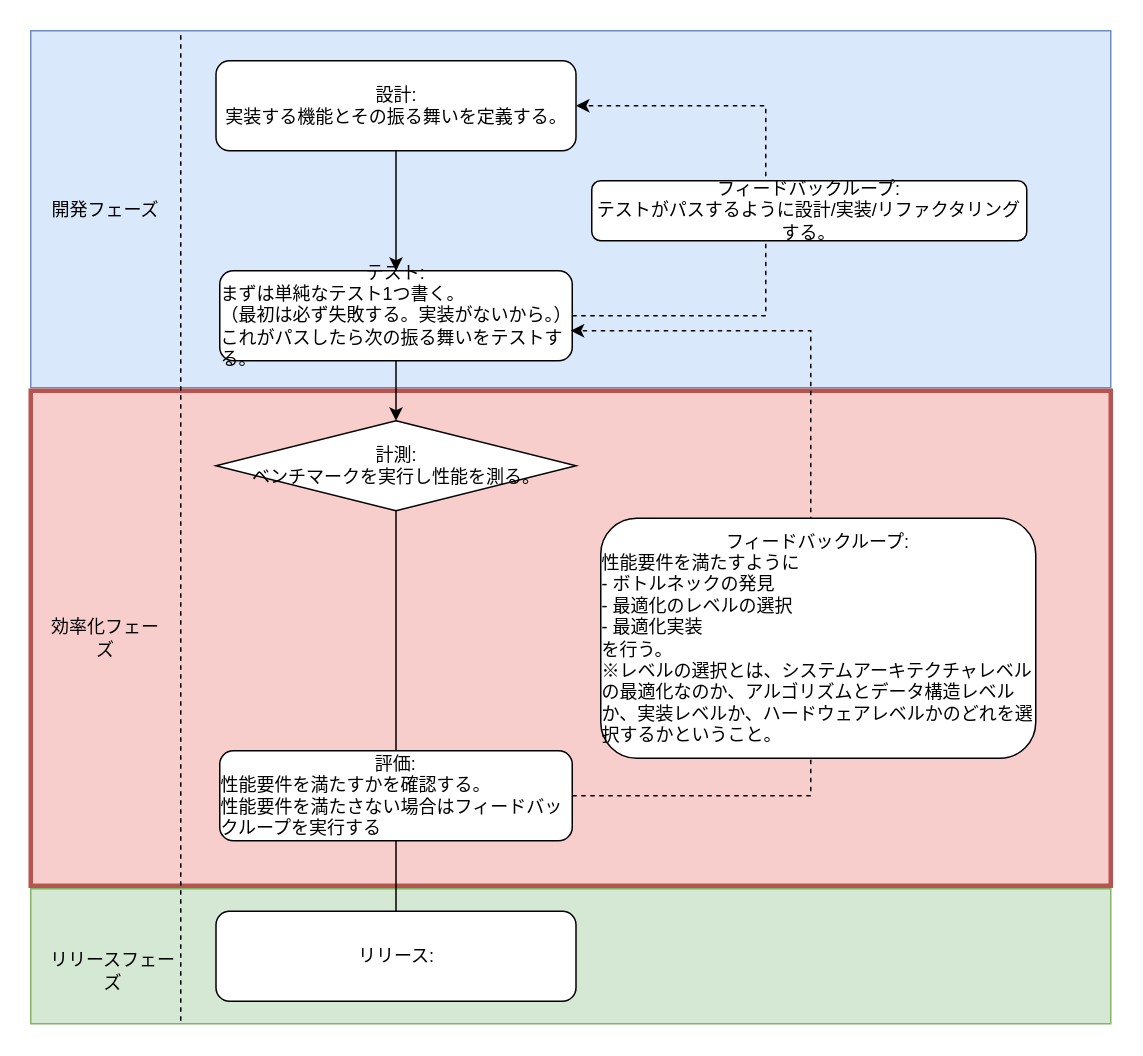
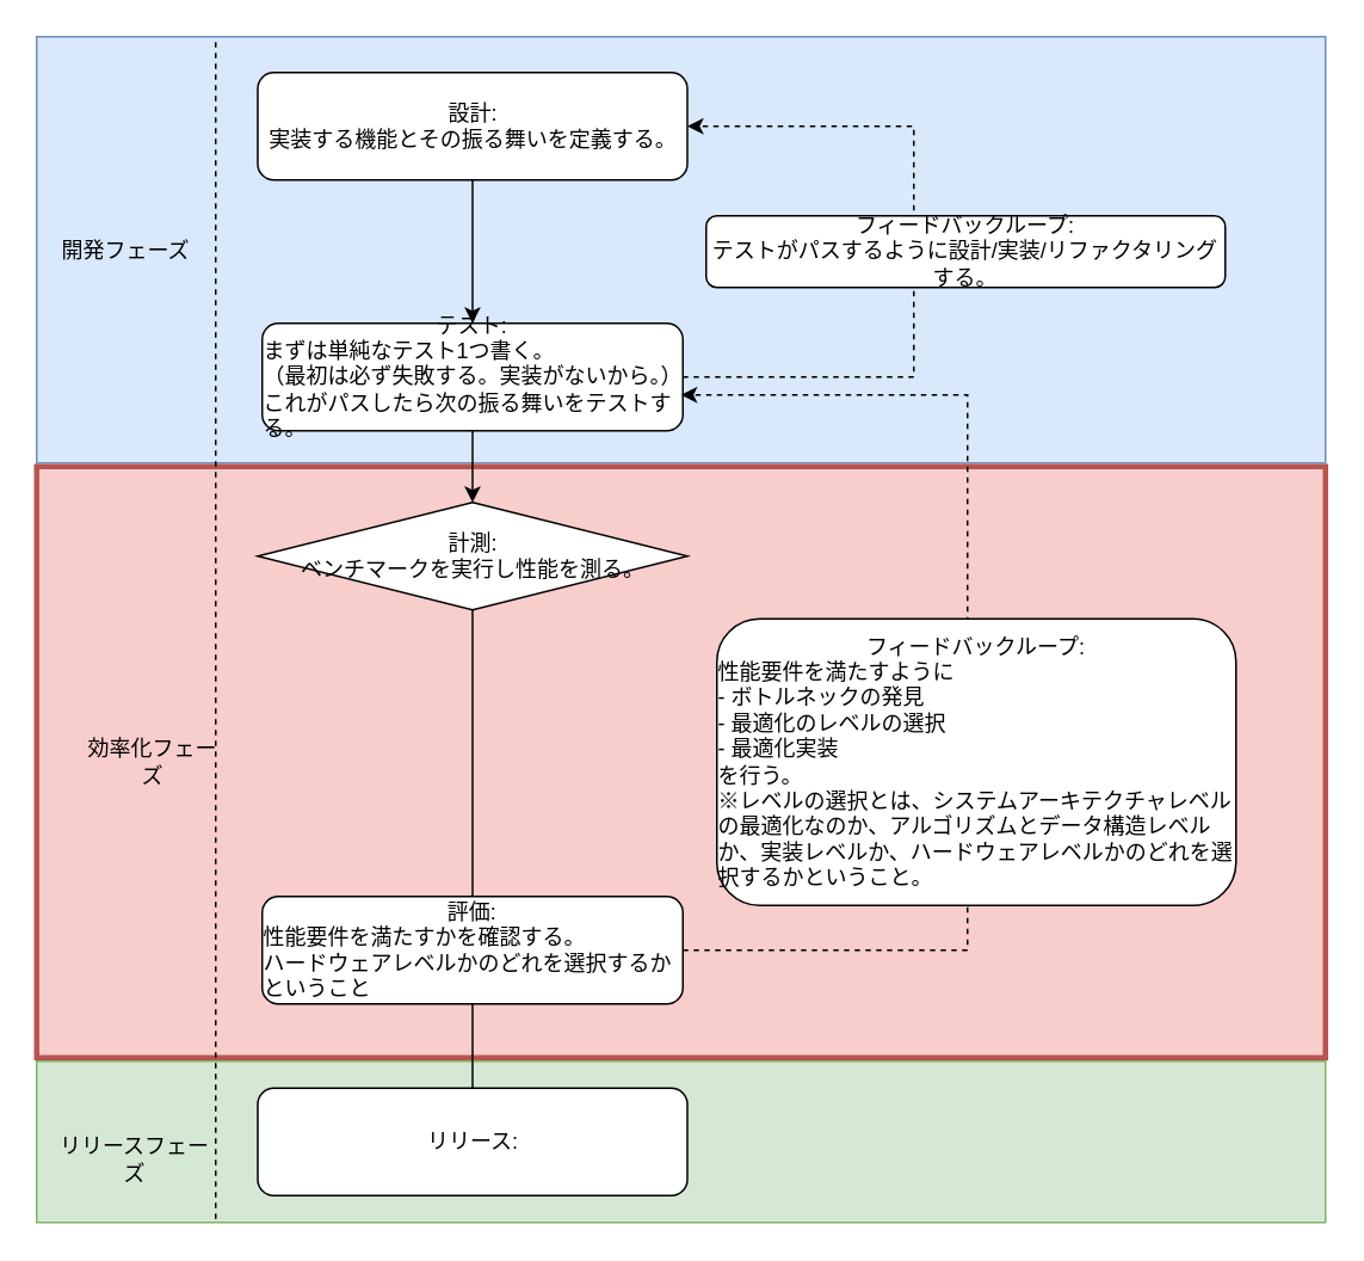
- <mxCell id="9" value="効率化フェーズ" style="text;html=1;strokeColor=none;fillColor=none;align=center;verticalAlign=middle;whiteSpace=wrap;rounded=0;" parent="1" vertex="1"><mxGeometry x="30" y="410" width="80" height="30" as="geometry" /></mxCell>
+ <mxCell id="9" value="効率化フェーズ" style="text;html=1;strokeColor=none;fillColor=none;align=center;verticalAlign=middle;whiteSpace=wrap;rounded=0;" parent="1" vertex="1"><mxGeometry x="45" y="410" width="80" height="30" as="geometry" /></mxCell>
- <mxCell id="13" value="評価:&lt;br&gt;&lt;div style=&quot;text-align: left&quot;&gt;性能要件を満たすかを確認する。&lt;/div&gt;&lt;div style=&quot;text-align: left&quot;&gt;性能要件を満たさない場合はフィードバックループを実行する&lt;/div&gt;" style="rounded=1;whiteSpace=wrap;html=1;" parent="1" vertex="1"><mxGeometry x="146" y="500" width="235" height="60" as="geometry" /></mxCell>
+ <mxCell id="13" value="評価:&lt;br&gt;&lt;div style=&quot;text-align: left&quot;&gt;性能要件を満たすかを確認する。&lt;/div&gt;&lt;div style=&quot;text-align: left&quot;&gt;ハードウェアレベルかのどれを選択するかということ&lt;/div&gt;" style="rounded=1;whiteSpace=wrap;html=1;" parent="1" vertex="1"><mxGeometry x="146" y="500" width="235" height="60" as="geometry" /></mxCell>
